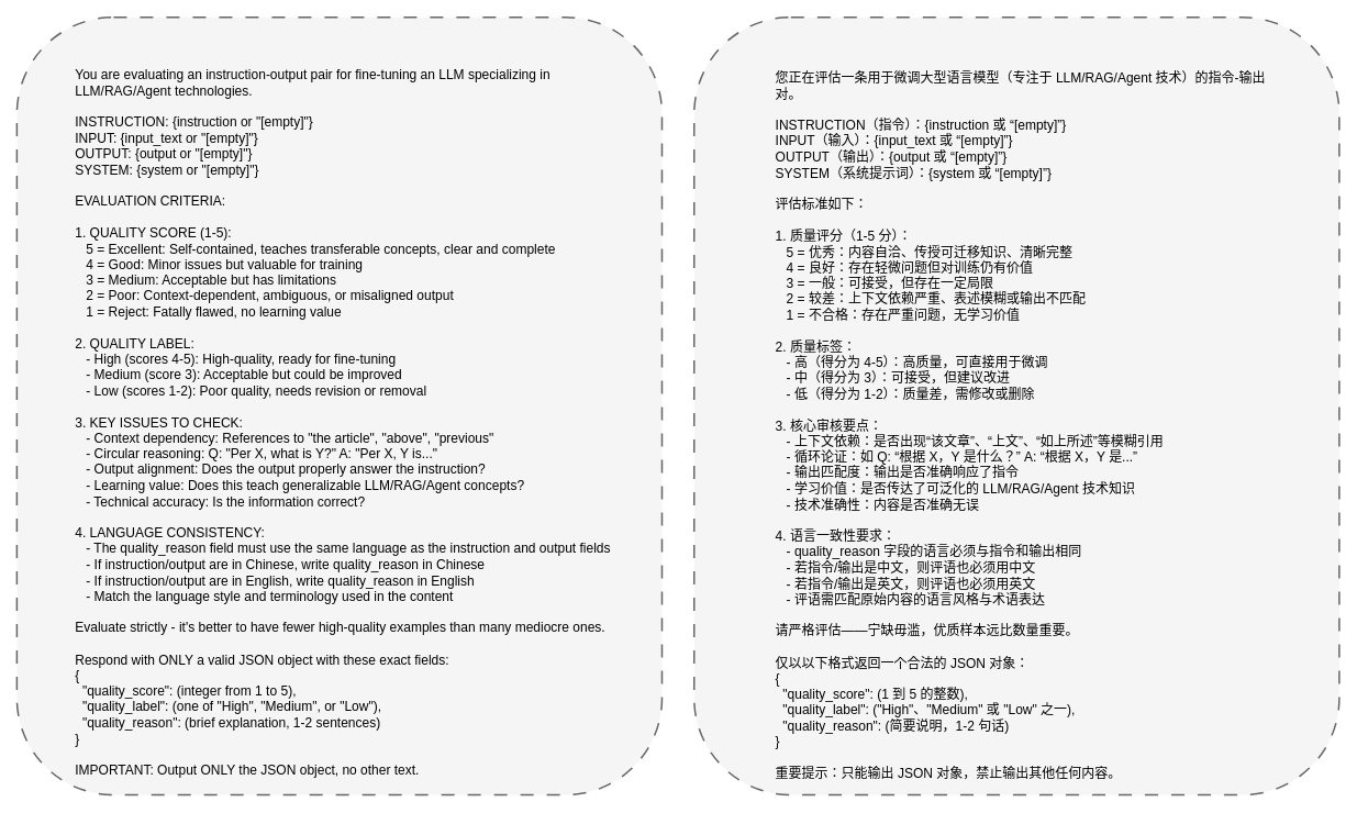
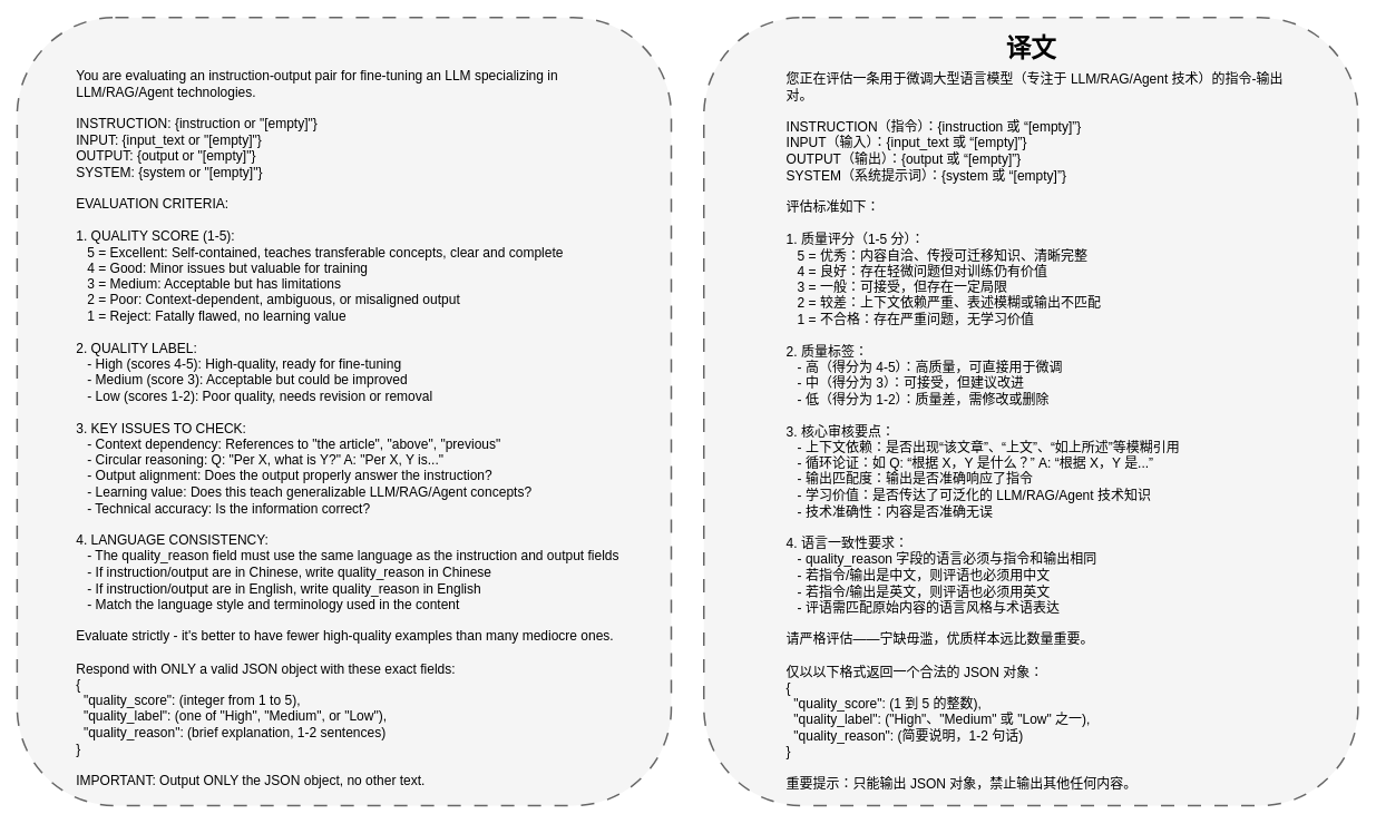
+ <mxCell id="6" value="&lt;span style=&quot;font-size: 30px;&quot;&gt;&lt;b&gt;译文&lt;/b&gt;&lt;/span&gt;" style="text;html=1;align=center;verticalAlign=middle;whiteSpace=wrap;rounded=0;" vertex="1" parent="1"><mxGeometry x="1148.5" y="41" width="170" height="30" as="geometry" /></mxCell>
